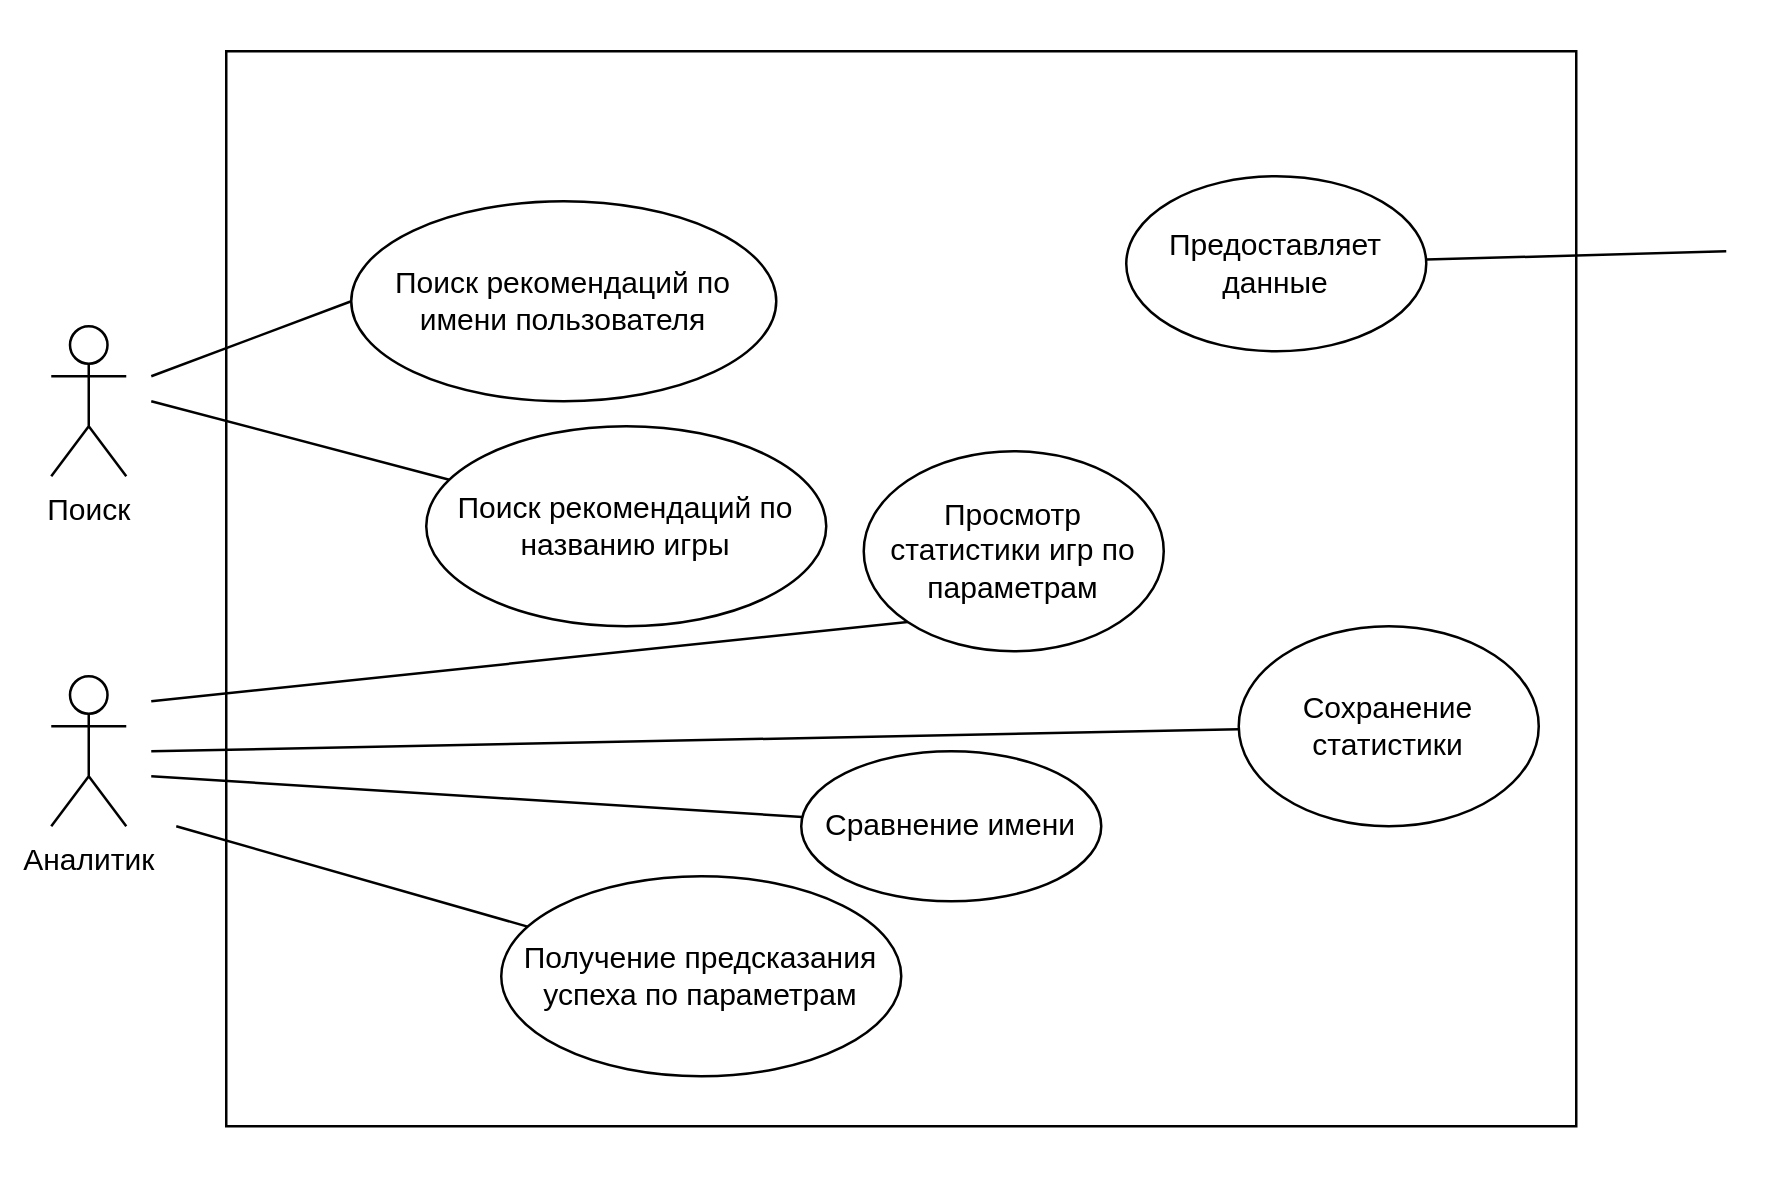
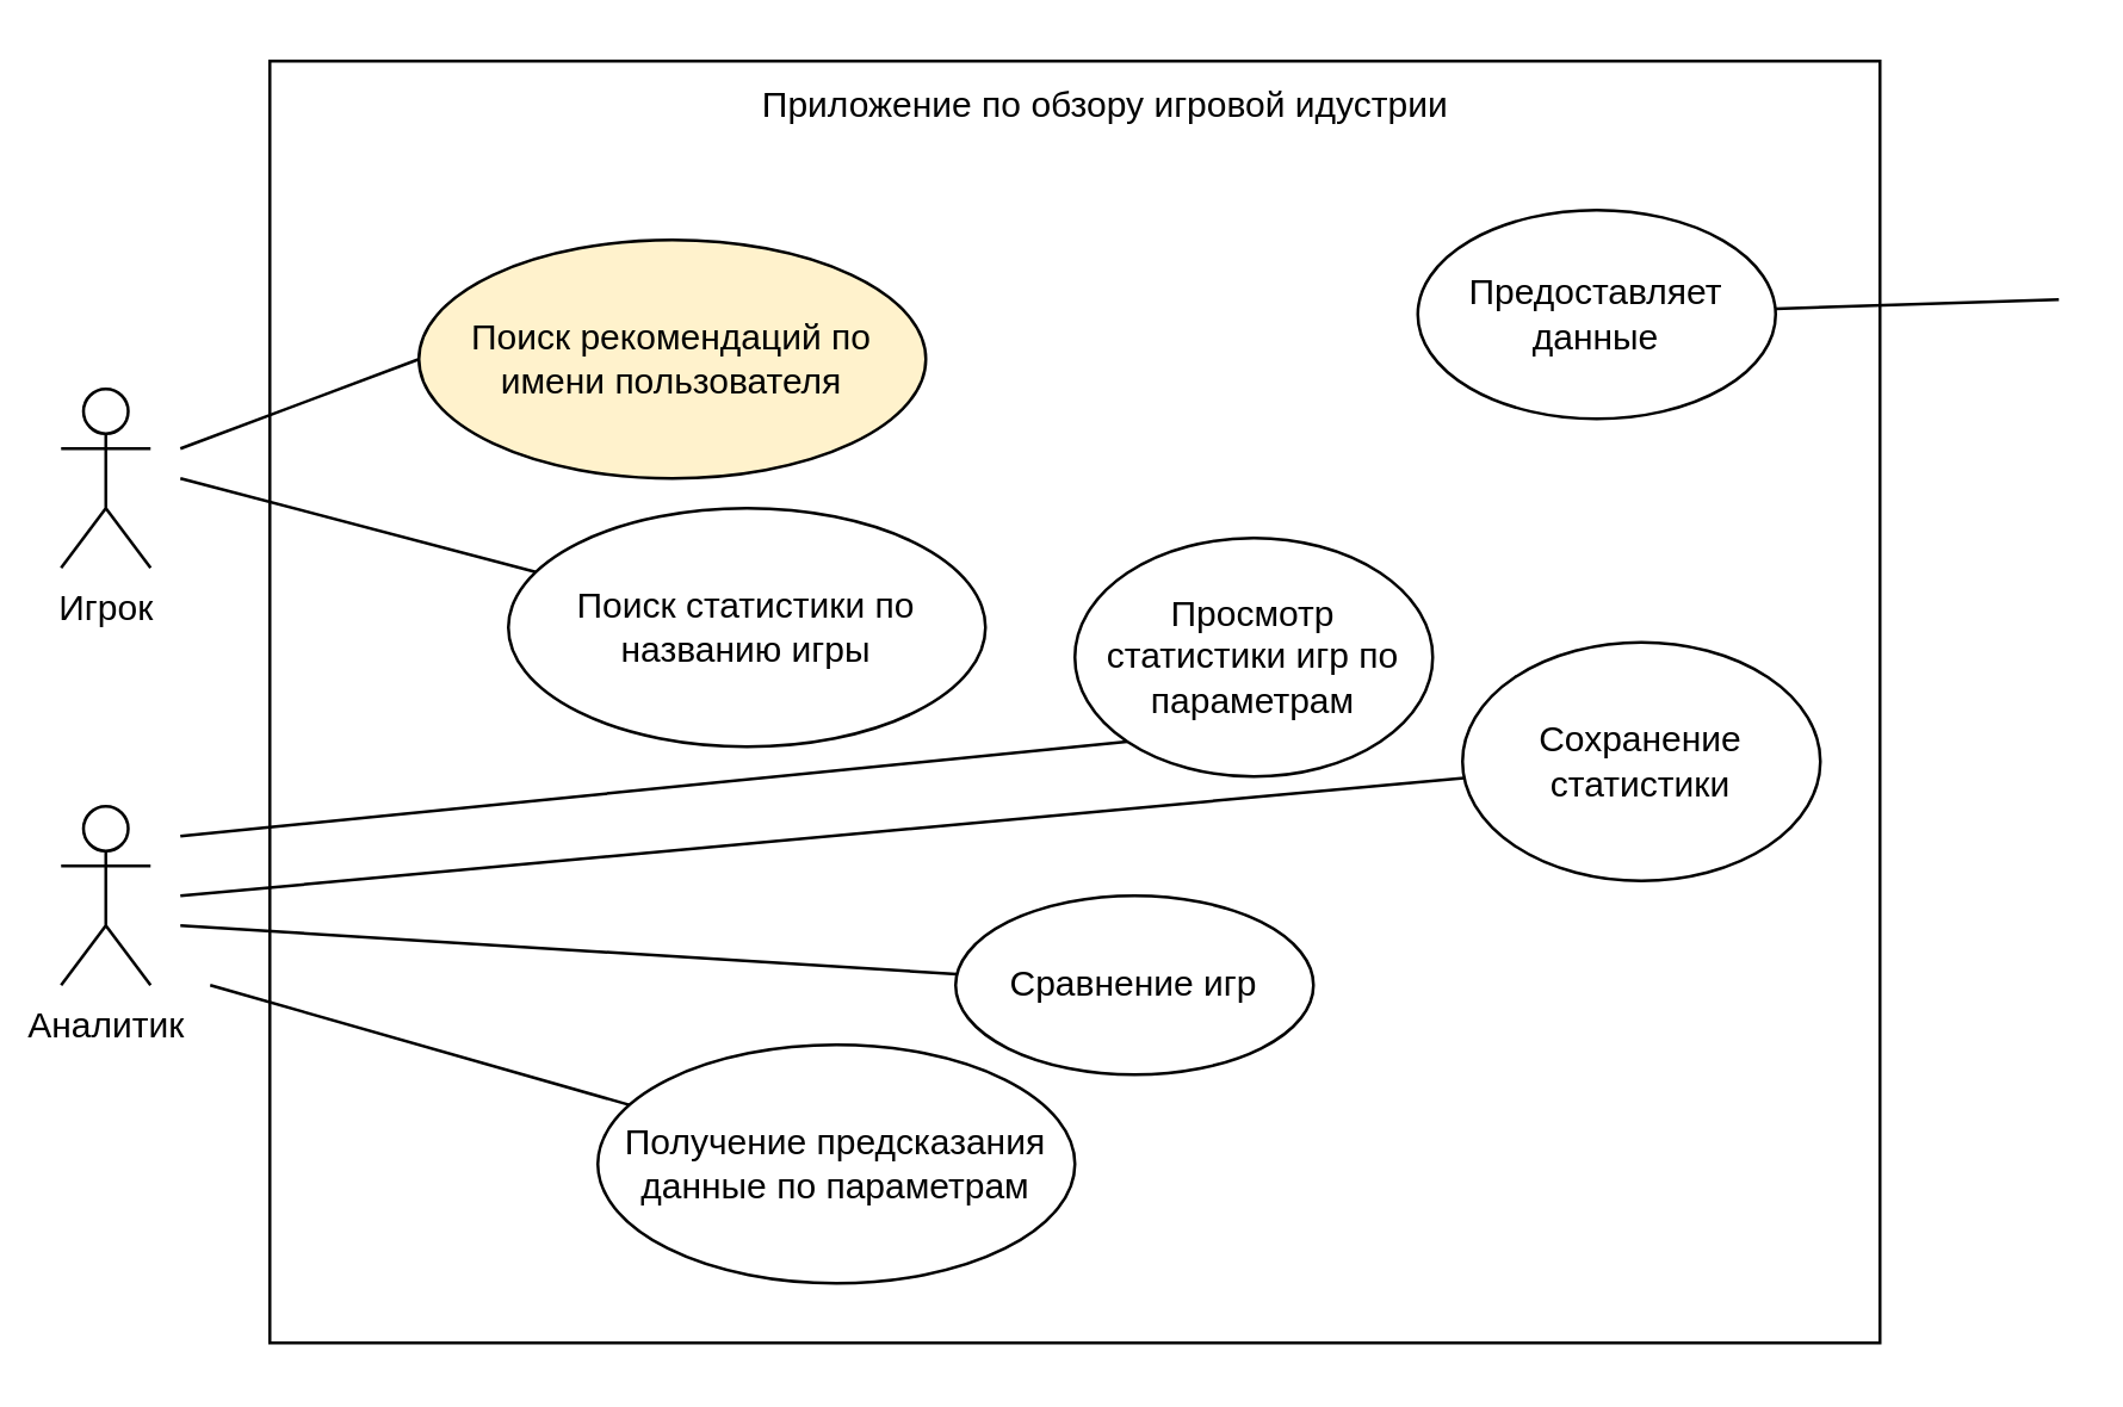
+ <mxCell id="10" value="Приложение по обзору игровой идустрии" style="text;html=1;align=center;verticalAlign=middle;resizable=0;points=[];autosize=1;strokeColor=none;fillColor=none;" parent="1" vertex="1"><mxGeometry x="245" y="20" width="250" height="30" as="geometry" /></mxCell>
- <mxCell id="12" value="Предоставляет данные" style="ellipse;whiteSpace=wrap;html=1;" parent="1" vertex="1"><mxGeometry x="450" y="70" width="120" height="70" as="geometry" /></mxCell>
+ <mxCell id="12" value="Предоставляет данные" style="ellipse;whiteSpace=wrap;html=1;" parent="1" vertex="1"><mxGeometry x="475" y="70" width="120" height="70" as="geometry" /></mxCell>
- <mxCell id="5" value="Поиск рекомендаций по имени пользователя" style="ellipse;whiteSpace=wrap;html=1;" parent="1" vertex="1"><mxGeometry x="140" y="80" width="170" height="80" as="geometry" /></mxCell>
+ <mxCell id="5" value="Поиск рекомендаций по имени пользователя" style="ellipse;whiteSpace=wrap;html=1;fillColor=#fff2cc;" parent="1" vertex="1"><mxGeometry x="140" y="80" width="170" height="80" as="geometry" /></mxCell>
- <mxCell id="13" value="Поиск" style="shape=umlActor;verticalLabelPosition=bottom;verticalAlign=top;html=1;outlineConnect=0;" parent="1" vertex="1"><mxGeometry x="20" y="130" width="30" height="60" as="geometry" /></mxCell>
+ <mxCell id="13" value="Игрок" style="shape=umlActor;verticalLabelPosition=bottom;verticalAlign=top;html=1;outlineConnect=0;" parent="1" vertex="1"><mxGeometry x="20" y="130" width="30" height="60" as="geometry" /></mxCell>
- <mxCell id="9" value="Поиск рекомендаций по названию игры" style="ellipse;whiteSpace=wrap;html=1;" parent="1" vertex="1"><mxGeometry x="170" y="170" width="160" height="80" as="geometry" /></mxCell>
+ <mxCell id="9" value="Поиск статистики по названию игры" style="ellipse;whiteSpace=wrap;html=1;" parent="1" vertex="1"><mxGeometry x="170" y="170" width="160" height="80" as="geometry" /></mxCell>
- <mxCell id="7" value="Просмотр статистики игр по параметрам" style="ellipse;whiteSpace=wrap;html=1;" parent="1" vertex="1"><mxGeometry x="345" y="180" width="120" height="80" as="geometry" /></mxCell>
+ <mxCell id="7" value="Просмотр статистики игр по параметрам" style="ellipse;whiteSpace=wrap;html=1;" parent="1" vertex="1"><mxGeometry x="360" y="180" width="120" height="80" as="geometry" /></mxCell>
- <mxCell id="15" value="Сохранение статистики" style="ellipse;whiteSpace=wrap;html=1;" parent="1" vertex="1"><mxGeometry x="495" y="250" width="120" height="80" as="geometry" /></mxCell>
+ <mxCell id="15" value="Сохранение статистики" style="ellipse;whiteSpace=wrap;html=1;" parent="1" vertex="1"><mxGeometry x="490" y="215" width="120" height="80" as="geometry" /></mxCell>
- <mxCell id="17" value="Сравнение имени" style="ellipse;whiteSpace=wrap;html=1;" parent="1" vertex="1"><mxGeometry x="320" y="300" width="120" height="60" as="geometry" /></mxCell>
+ <mxCell id="17" value="Сравнение игр" style="ellipse;whiteSpace=wrap;html=1;" parent="1" vertex="1"><mxGeometry x="320" y="300" width="120" height="60" as="geometry" /></mxCell>
- <mxCell id="19" value="Получение предсказания успеха по параметрам" style="ellipse;whiteSpace=wrap;html=1;" parent="1" vertex="1"><mxGeometry x="200" y="350" width="160" height="80" as="geometry" /></mxCell>
+ <mxCell id="19" value="Получение предсказания данные по параметрам" style="ellipse;whiteSpace=wrap;html=1;" parent="1" vertex="1"><mxGeometry x="200" y="350" width="160" height="80" as="geometry" /></mxCell>
